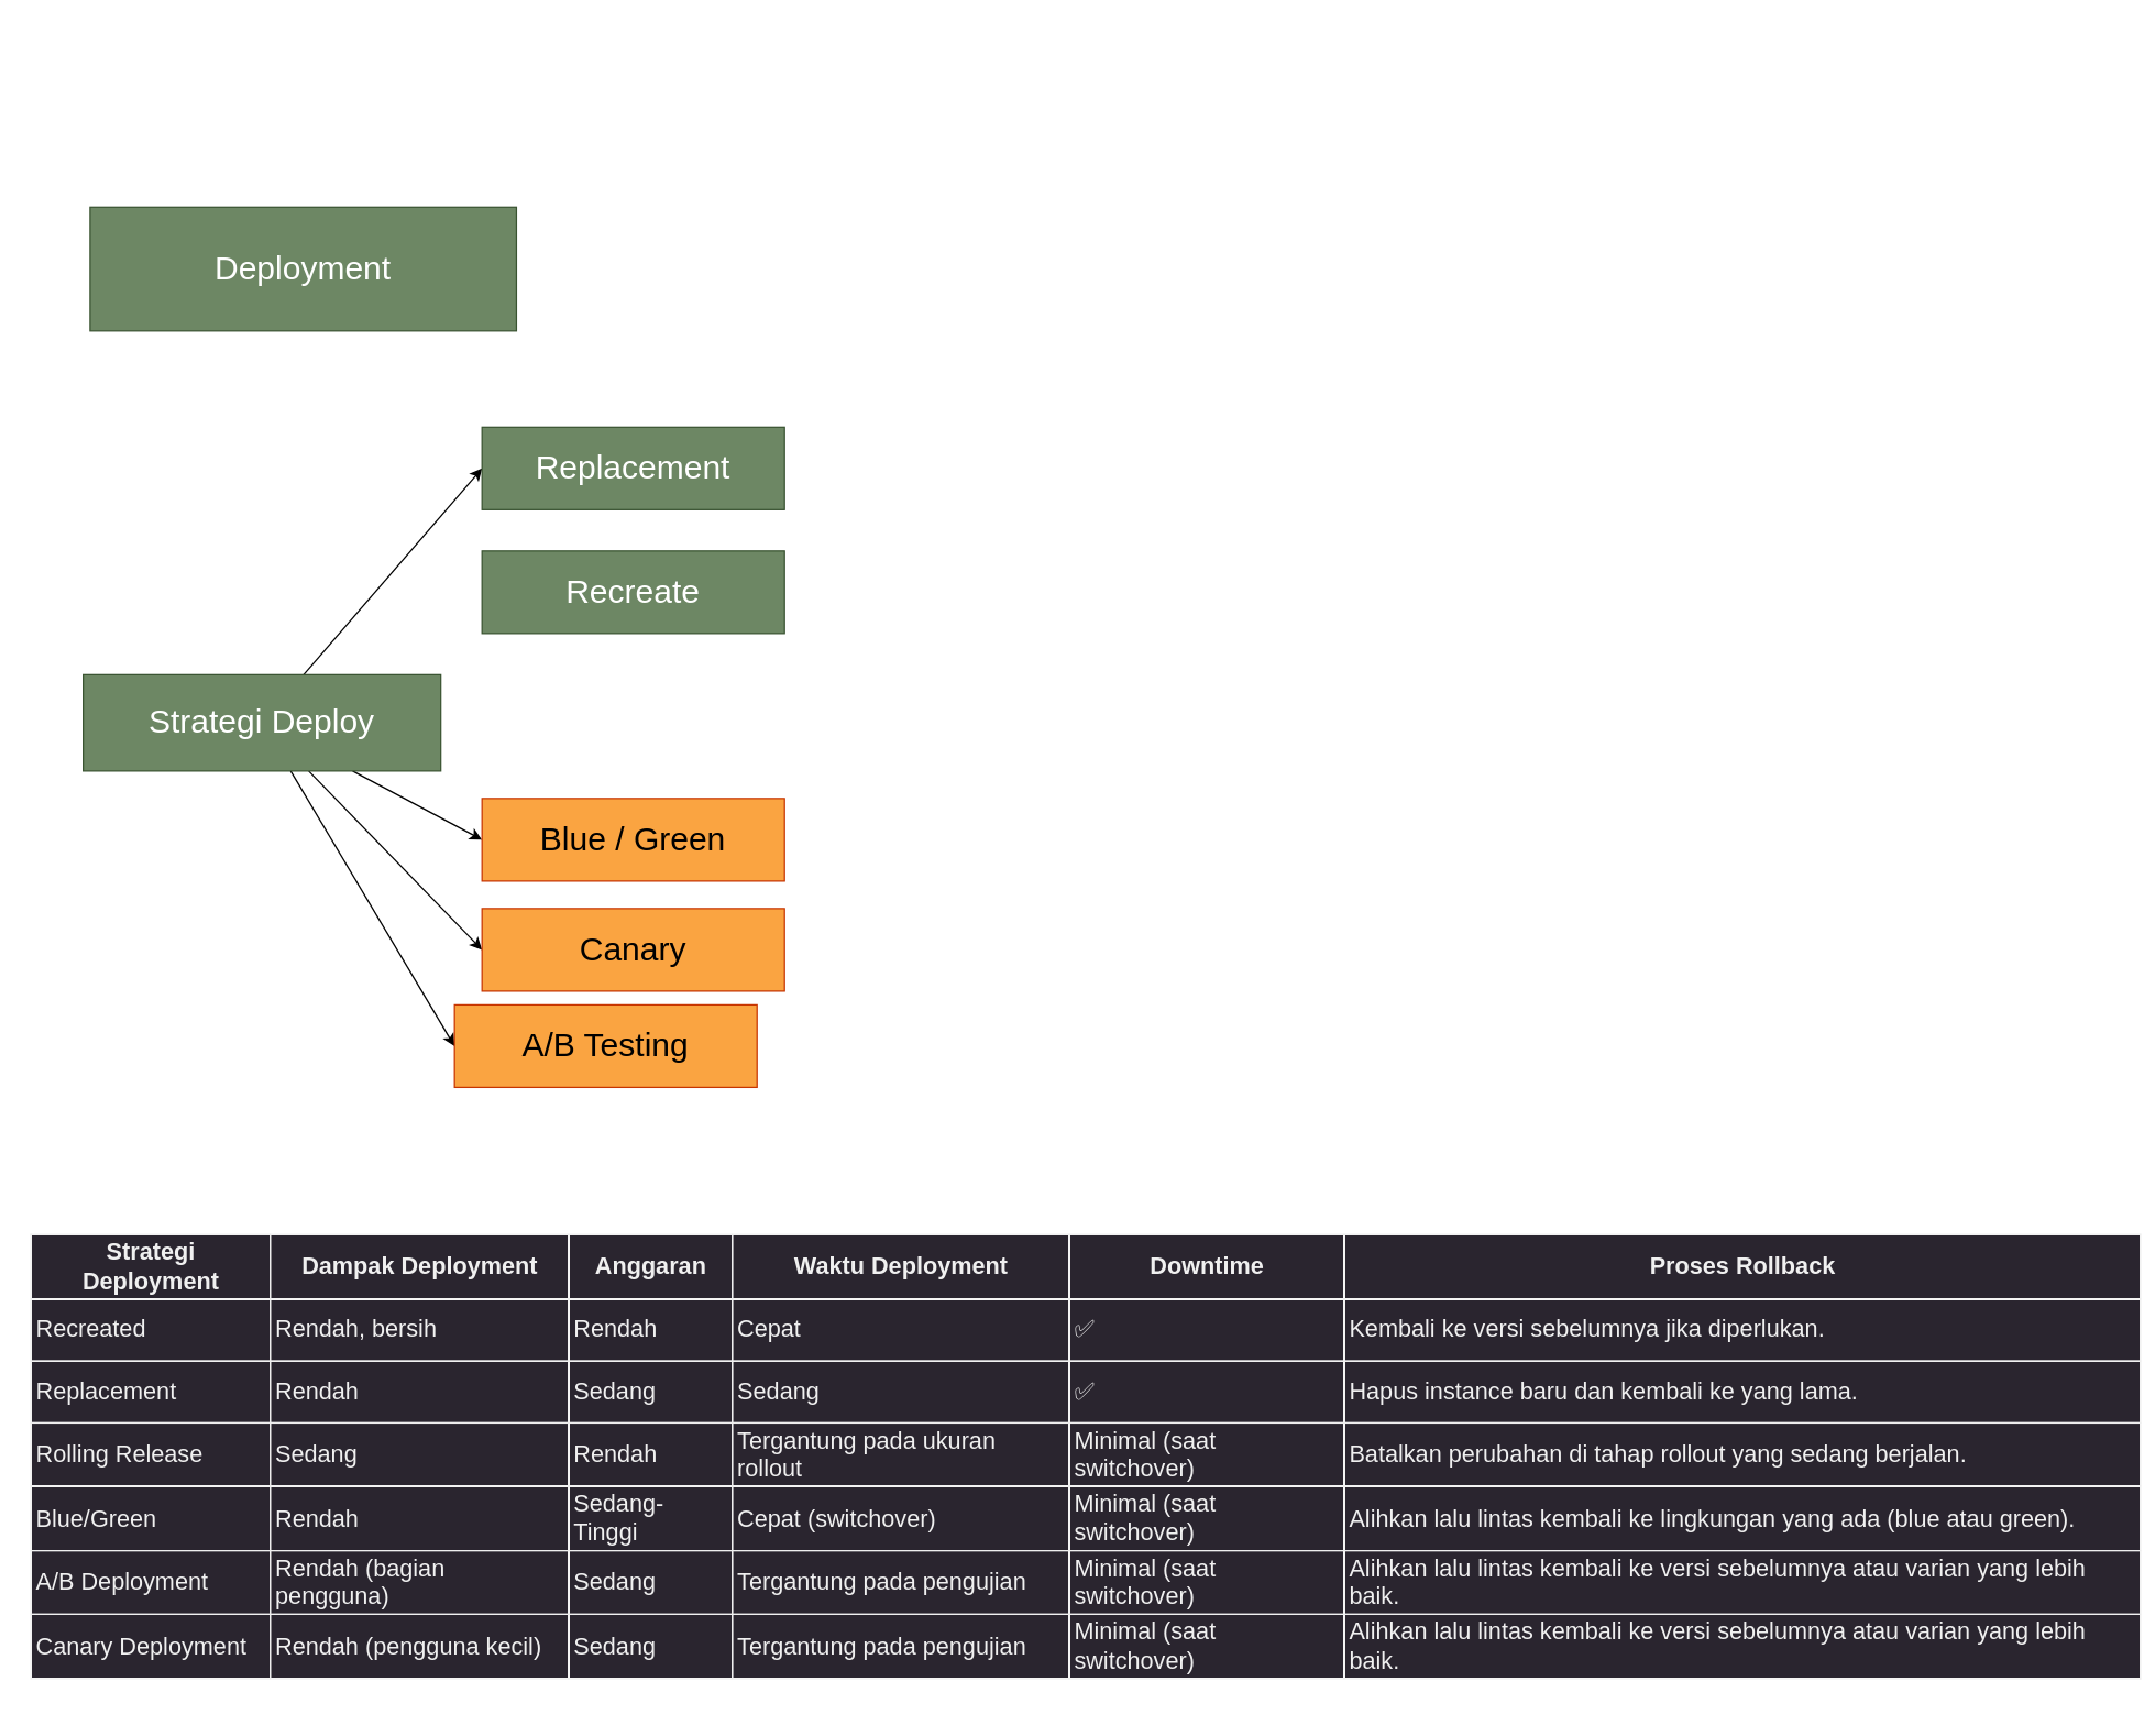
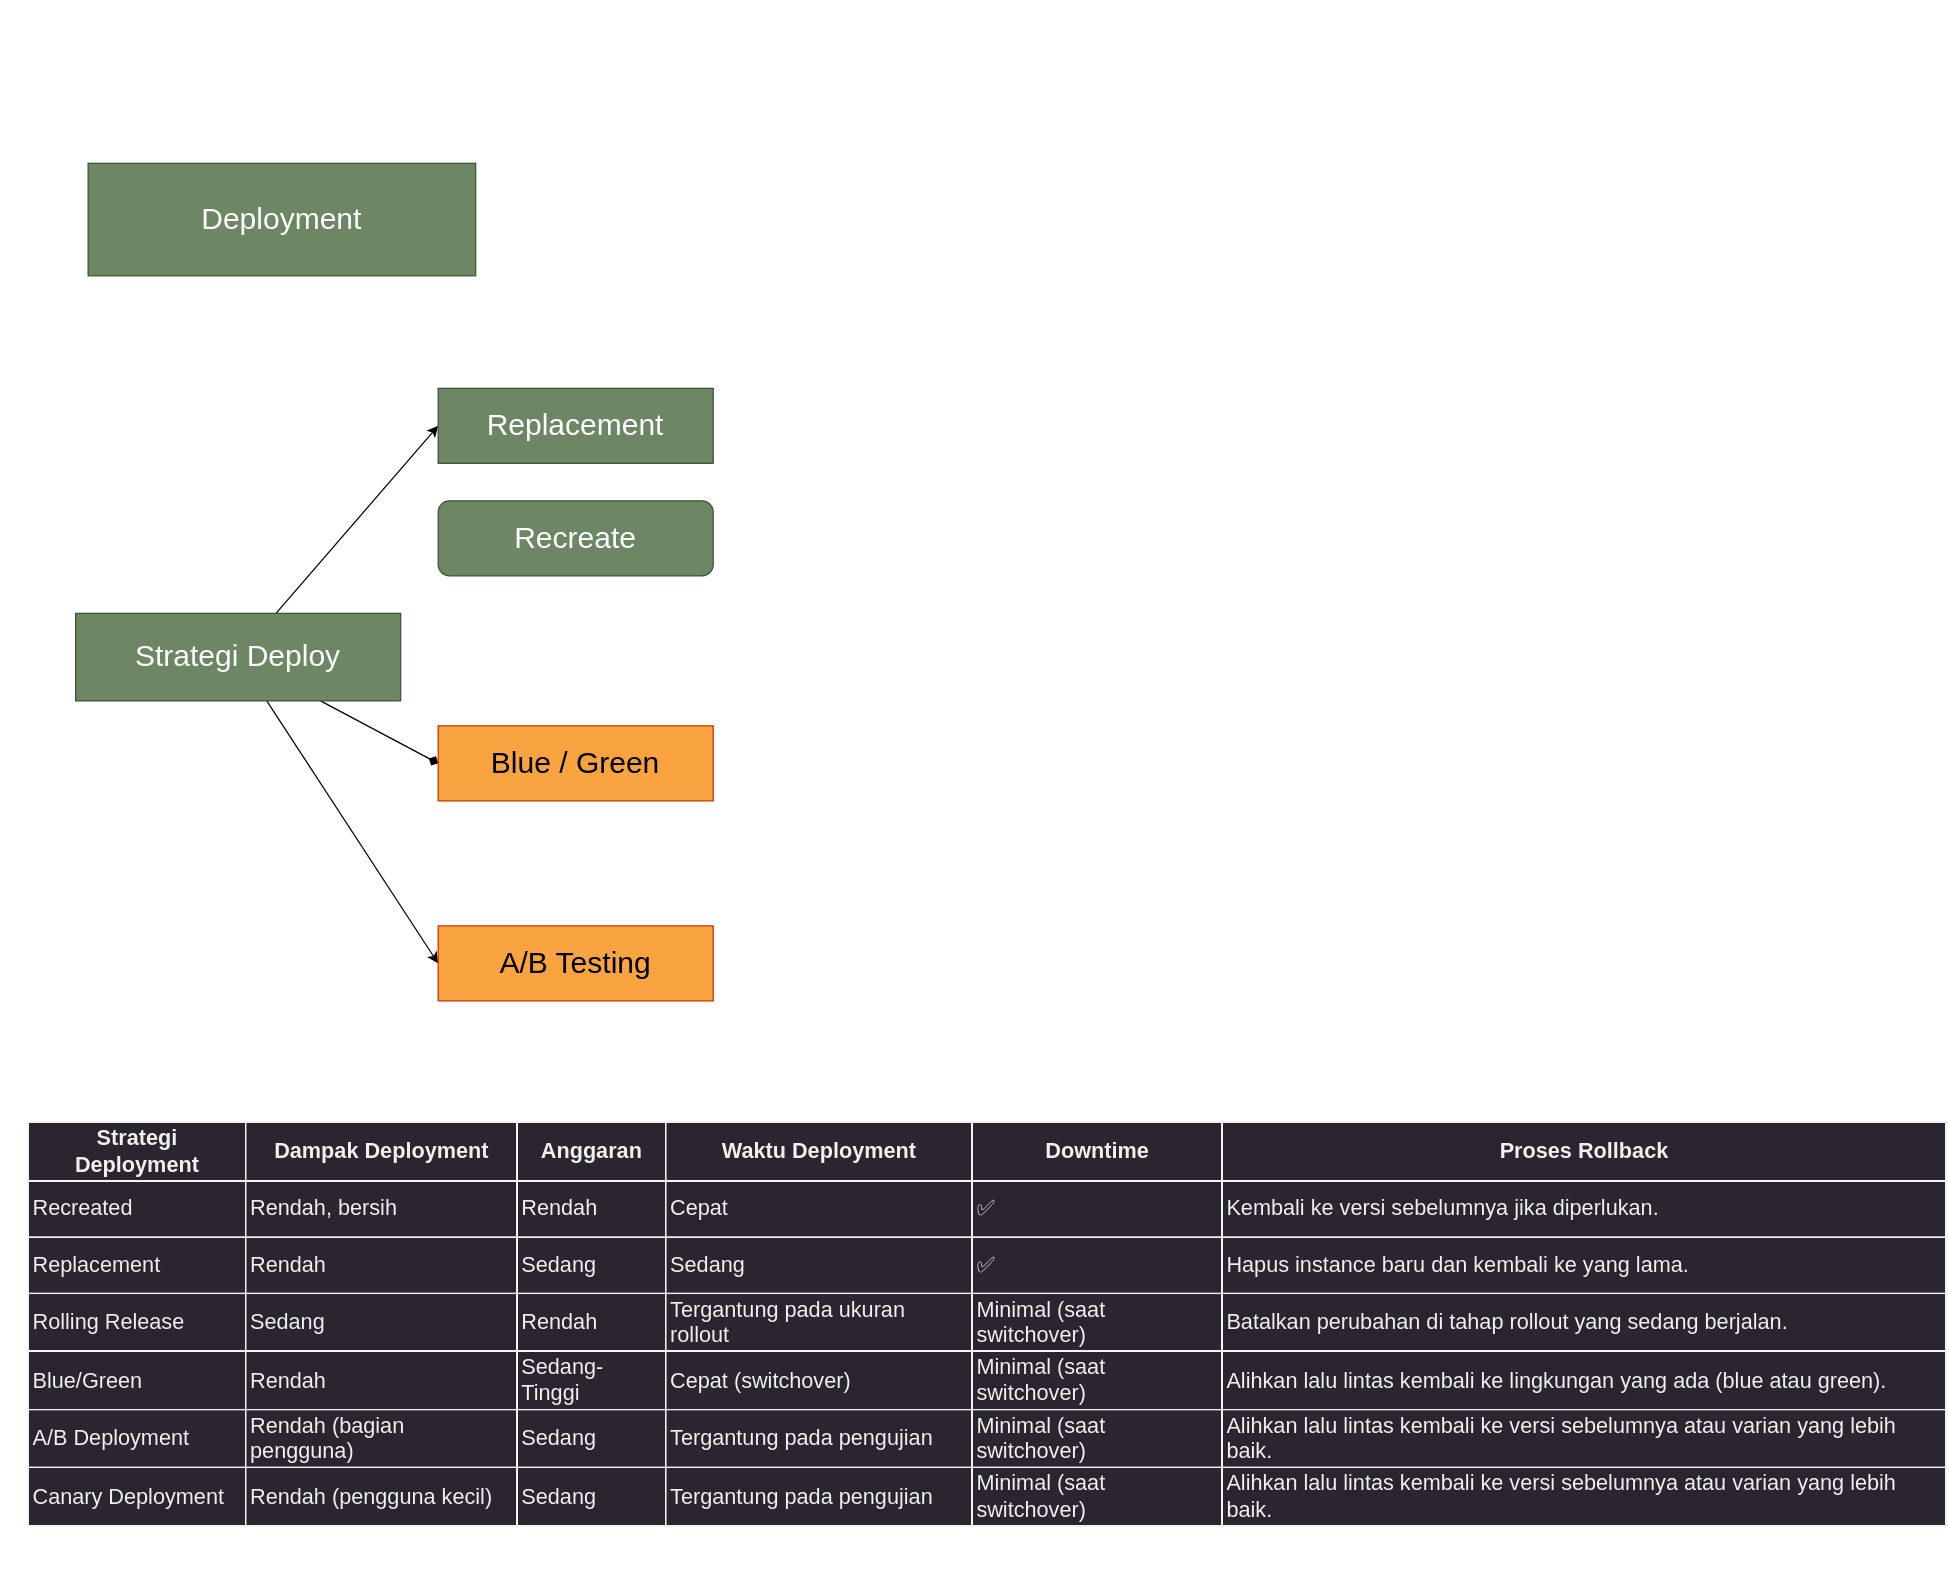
- <mxCell id="2" value="Deployment" style="rounded=0;whiteSpace=wrap;html=1;fillColor=#6d8764;fontColor=#ffffff;strokeColor=#3A5431;fontSize=24;" parent="1" vertex="1"><mxGeometry x="65" y="150" width="310" height="90" as="geometry" /></mxCell>
+ <mxCell id="2" value="Deployment" style="rounded=0;whiteSpace=wrap;html=1;fillColor=#6d8764;fontColor=#ffffff;strokeColor=#3A5431;fontSize=24;" parent="1" vertex="1"><mxGeometry x="70" y="130" width="310" height="90" as="geometry" /></mxCell>
- <mxCell id="11" value="Recreate" style="whiteSpace=wrap;html=1;fontSize=24;fillColor=#6d8764;strokeColor=#3A5431;fontColor=#ffffff;rounded=0;" parent="1" vertex="1"><mxGeometry x="350" y="400" width="220" height="60" as="geometry" /></mxCell>
+ <mxCell id="11" value="Recreate" style="whiteSpace=wrap;html=1;fontSize=24;fillColor=#6d8764;strokeColor=#3A5431;fontColor=#ffffff;rounded=1;" parent="1" vertex="1"><mxGeometry x="350" y="400" width="220" height="60" as="geometry" /></mxCell>
- <mxCell id="5" value="" style="edgeStyle=none;html=1;fontSize=17;entryX=0;entryY=0.5;entryDx=0;entryDy=0;" parent="1" source="8" target="13" edge="1"><mxGeometry relative="1" as="geometry" /></mxCell>
+ <mxCell id="5" value="" style="edgeStyle=none;html=1;fontSize=17;entryX=0;entryY=0.5;entryDx=0;entryDy=0;endArrow=diamond;" parent="1" source="8" target="13" edge="1"><mxGeometry relative="1" as="geometry" /></mxCell>
- <mxCell id="6" style="edgeStyle=none;html=1;entryX=0;entryY=0.5;entryDx=0;entryDy=0;fontSize=17;" parent="1" source="8" target="14" edge="1"><mxGeometry relative="1" as="geometry" /></mxCell>
- <mxCell id="14" value="Canary" style="whiteSpace=wrap;html=1;fontSize=24;fillColor=#FAA441;strokeColor=#C73500;fontColor=#000000;rounded=0;" parent="1" vertex="1"><mxGeometry x="350" y="660" width="220" height="60" as="geometry" /></mxCell>
- <mxCell id="15" value="A/B Testing" style="whiteSpace=wrap;html=1;fontSize=24;fillColor=#FAA441;strokeColor=#C73500;fontColor=#000000;rounded=0;" parent="1" vertex="1"><mxGeometry x="330" y="730" width="220" height="60" as="geometry" /></mxCell>
+ <mxCell id="15" value="A/B Testing" style="whiteSpace=wrap;html=1;fontSize=24;fillColor=#FAA441;strokeColor=#C73500;fontColor=#000000;rounded=0;" parent="1" vertex="1"><mxGeometry x="350" y="740" width="220" height="60" as="geometry" /></mxCell>
